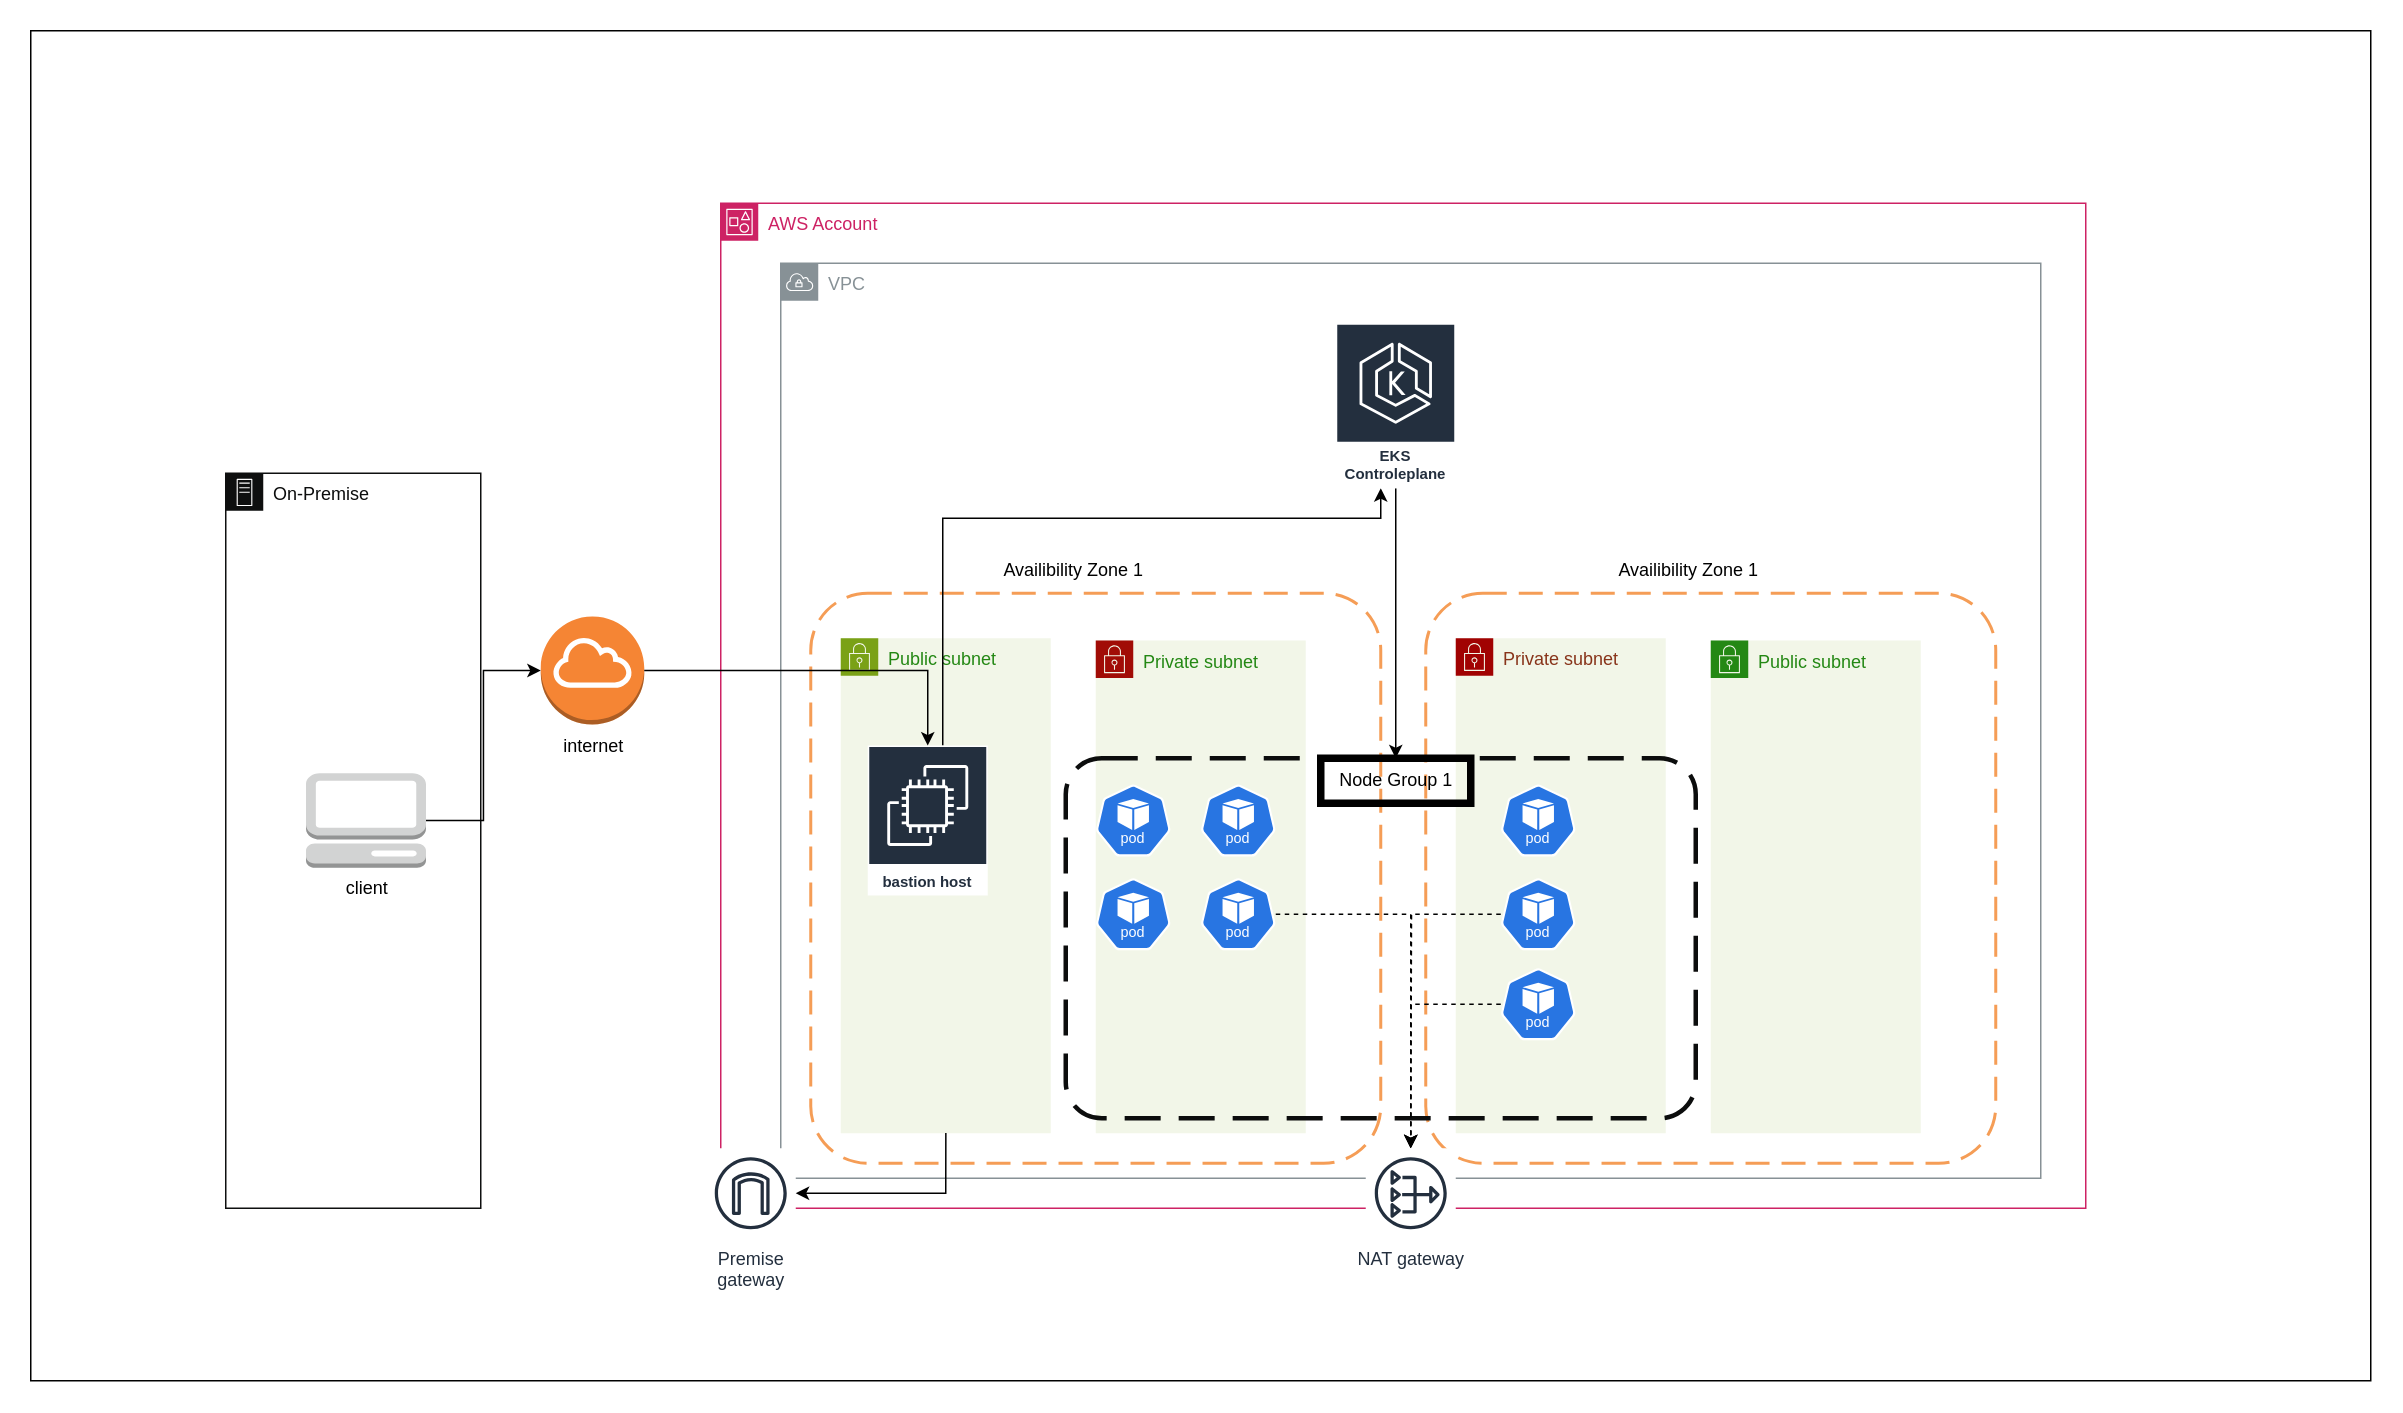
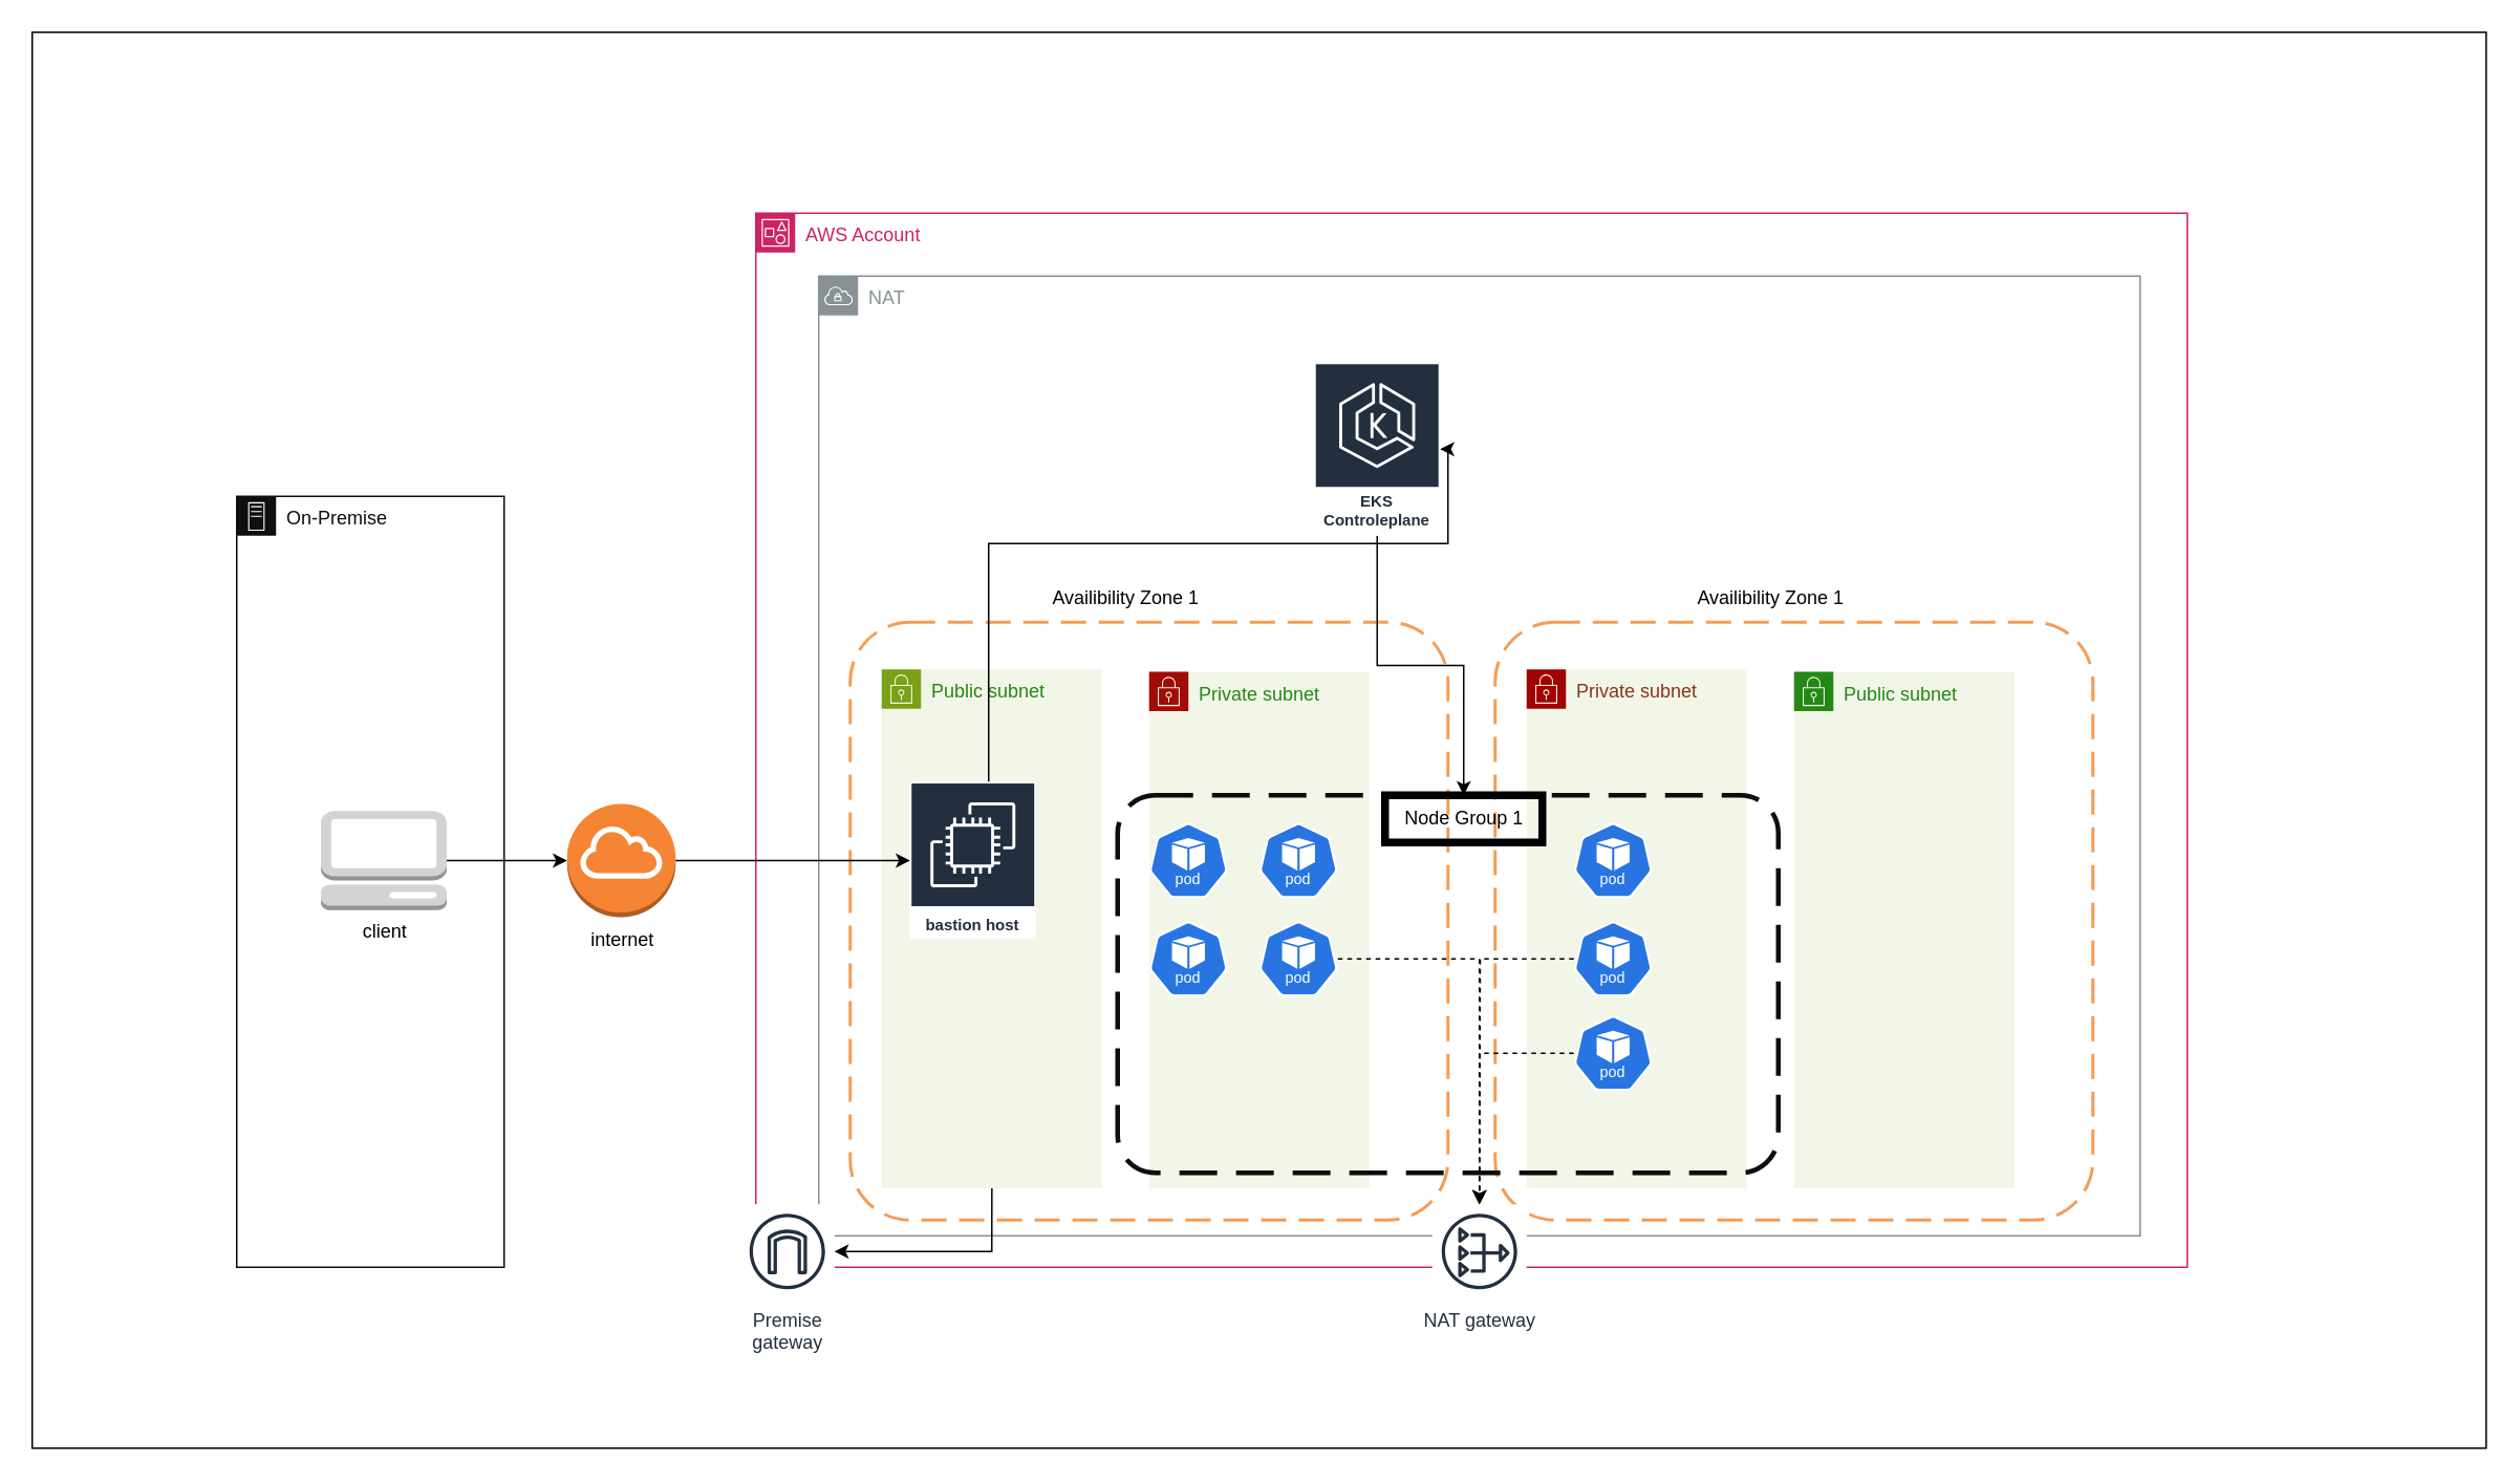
- <mxCell id="9" value="VPC" style="sketch=0;outlineConnect=0;gradientColor=none;html=1;whiteSpace=wrap;fontSize=12;fontStyle=0;shape=mxgraph.aws4.group;grIcon=mxgraph.aws4.group_vpc;strokeColor=#879196;fillColor=none;verticalAlign=top;align=left;spacingLeft=30;fontColor=#879196;dashed=0;" vertex="1" parent="1"><mxGeometry x="520" y="175" width="840" height="610" as="geometry" /></mxCell>
+ <mxCell id="9" value="NAT" style="sketch=0;outlineConnect=0;gradientColor=none;html=1;whiteSpace=wrap;fontSize=12;fontStyle=0;shape=mxgraph.aws4.group;grIcon=mxgraph.aws4.group_vpc;strokeColor=#879196;fillColor=none;verticalAlign=top;align=left;spacingLeft=30;fontColor=#879196;dashed=0;" vertex="1" parent="1"><mxGeometry x="520" y="175" width="840" height="610" as="geometry" /></mxCell>
- <mxCell id="33" value="EKS Controleplane" style="sketch=0;outlineConnect=0;fontColor=#232F3E;gradientColor=none;strokeColor=#ffffff;fillColor=#232F3E;dashed=0;verticalLabelPosition=middle;verticalAlign=bottom;align=center;html=1;whiteSpace=wrap;fontSize=10;fontStyle=1;spacing=3;shape=mxgraph.aws4.productIcon;prIcon=mxgraph.aws4.eks;" vertex="1" parent="1"><mxGeometry x="890" y="215" width="80" height="110" as="geometry" /></mxCell>
+ <mxCell id="33" value="EKS Controleplane" style="sketch=0;outlineConnect=0;fontColor=#232F3E;gradientColor=none;strokeColor=#ffffff;fillColor=#232F3E;dashed=0;verticalLabelPosition=middle;verticalAlign=bottom;align=center;html=1;whiteSpace=wrap;fontSize=10;fontStyle=1;spacing=3;shape=mxgraph.aws4.productIcon;prIcon=mxgraph.aws4.eks;" vertex="1" parent="1"><mxGeometry x="835" y="230" width="80" height="110" as="geometry" /></mxCell>
- <mxCell id="5" value="internet" style="outlineConnect=0;dashed=0;verticalLabelPosition=bottom;verticalAlign=top;align=center;html=1;shape=mxgraph.aws3.internet_gateway;fillColor=#F58534;gradientColor=none;" vertex="1" parent="1"><mxGeometry x="360" y="410.5" width="69" height="72" as="geometry" /></mxCell>
+ <mxCell id="5" value="internet" style="outlineConnect=0;dashed=0;verticalLabelPosition=bottom;verticalAlign=top;align=center;html=1;shape=mxgraph.aws3.internet_gateway;fillColor=#F58534;gradientColor=none;" vertex="1" parent="1"><mxGeometry x="360" y="510.5" width="69" height="72" as="geometry" /></mxCell>
